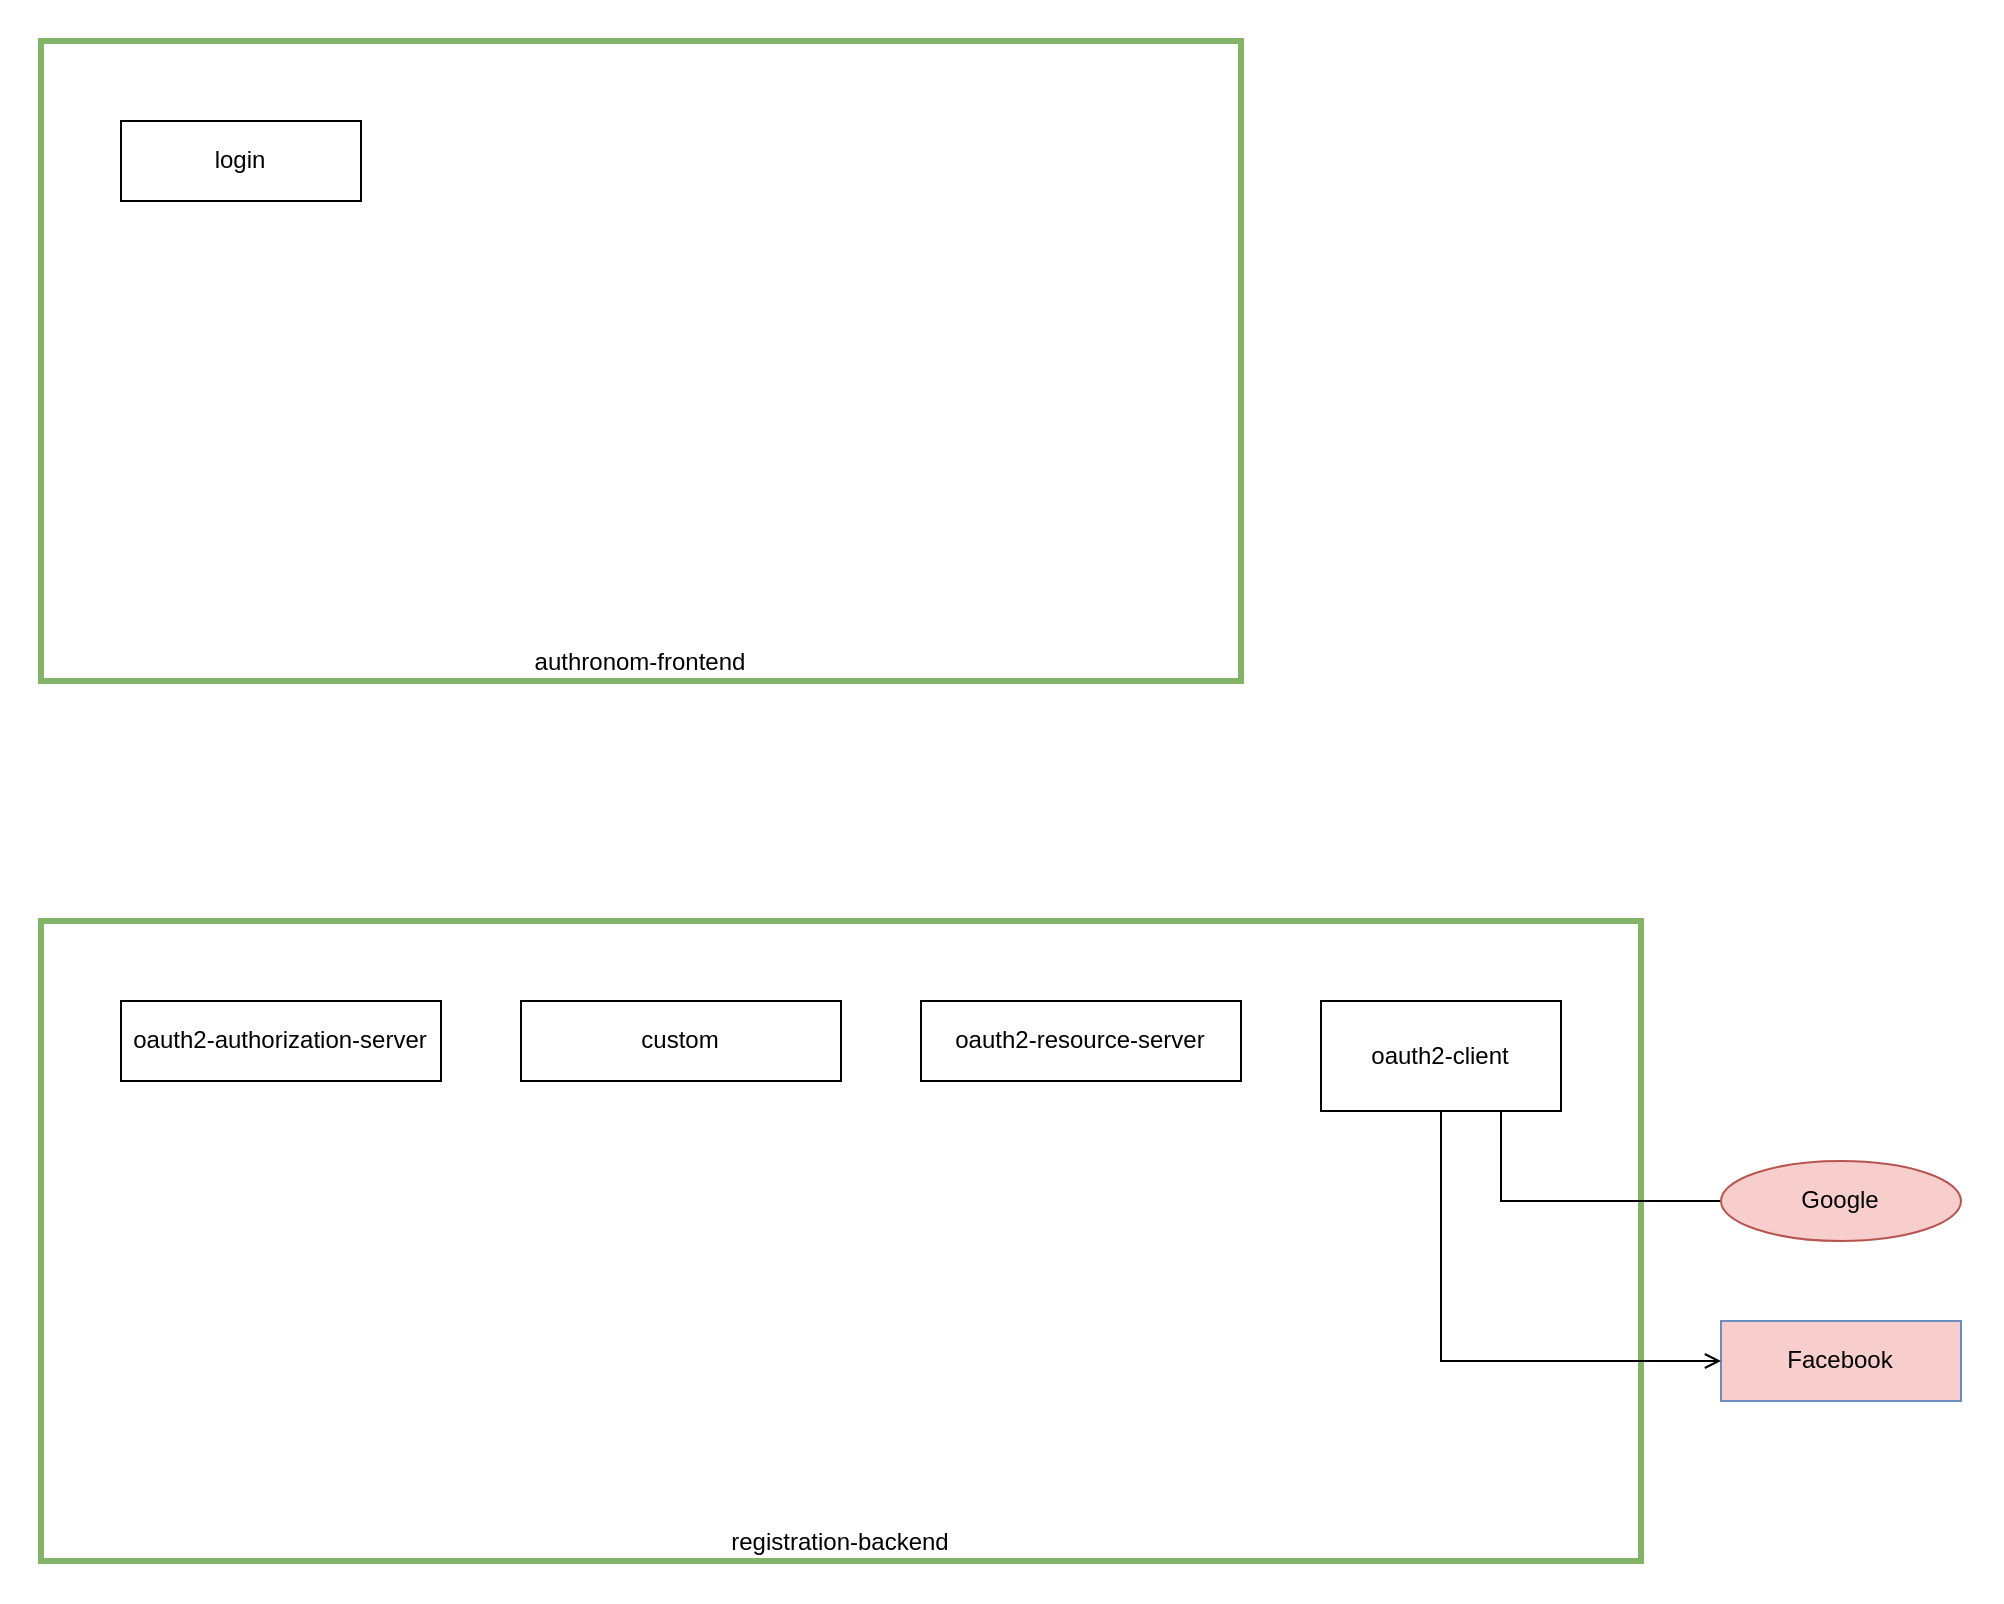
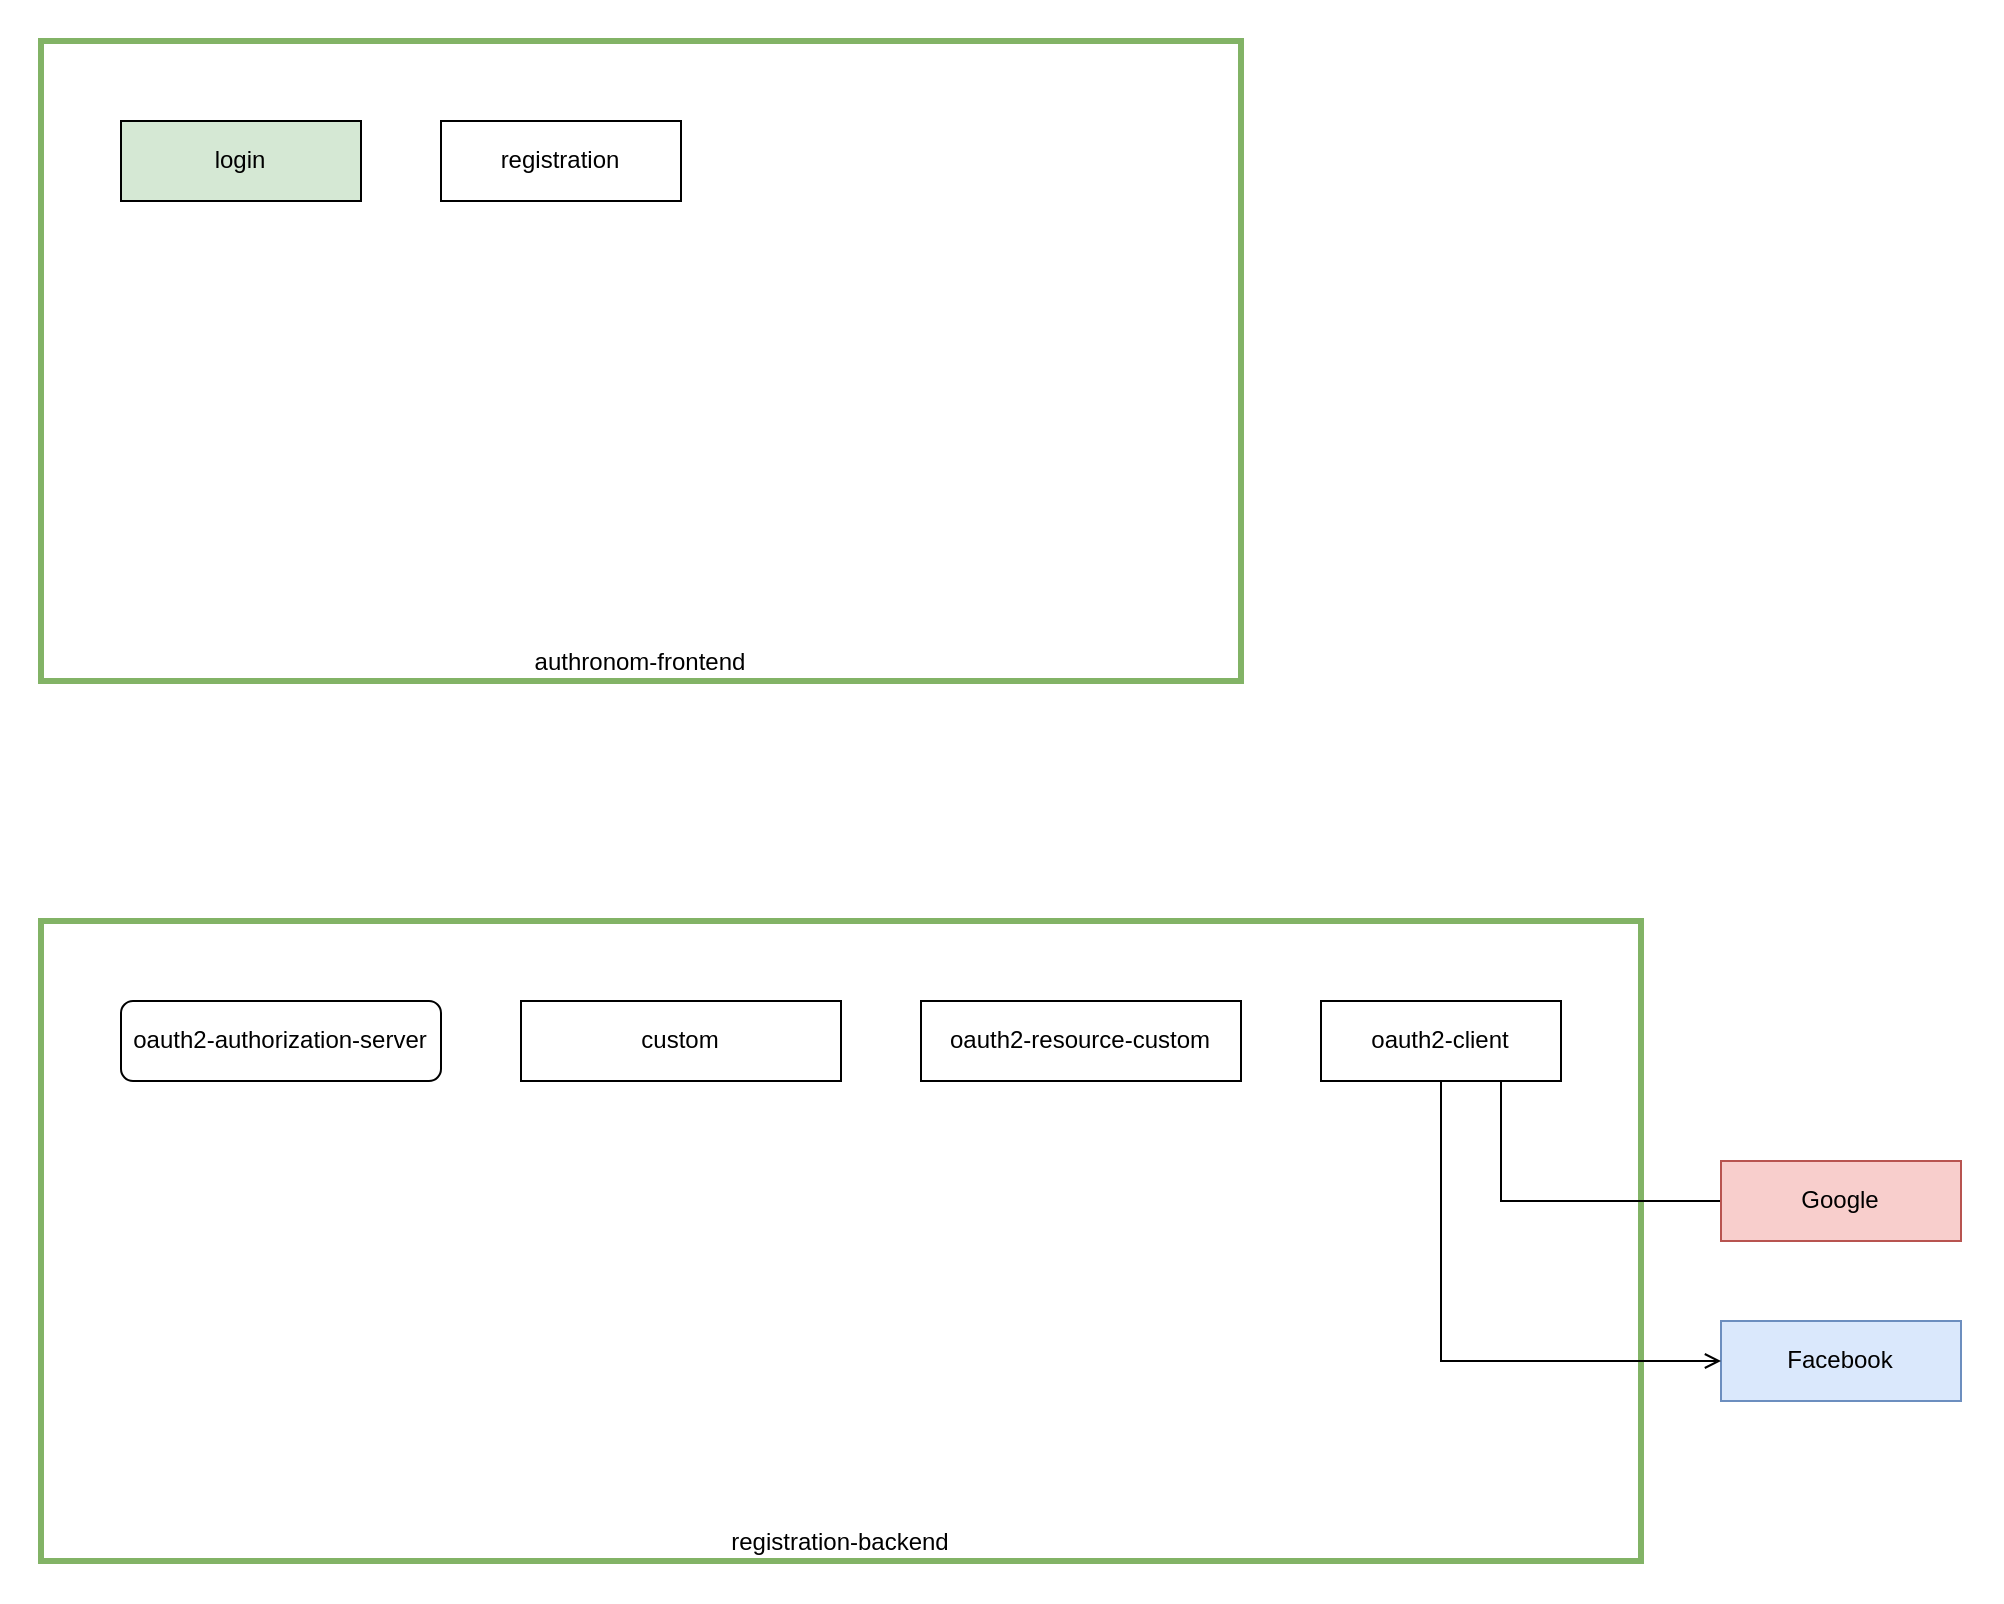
- <mxCell id="7" value="login" style="rounded=0;whiteSpace=wrap;html=1;" parent="1" vertex="1"><mxGeometry x="60" y="60" width="120" height="40" as="geometry" /></mxCell>
+ <mxCell id="7" value="login" style="rounded=0;whiteSpace=wrap;html=1;fillColor=#d5e8d4;" parent="1" vertex="1"><mxGeometry x="60" y="60" width="120" height="40" as="geometry" /></mxCell>
+ <mxCell id="9" value="registration" style="rounded=0;whiteSpace=wrap;html=1;" parent="1" vertex="1"><mxGeometry x="220" y="60" width="120" height="40" as="geometry" /></mxCell>
- <mxCell id="3" value="oauth2-authorization-server" style="rounded=0;whiteSpace=wrap;html=1;" parent="1" vertex="1"><mxGeometry x="60" y="500" width="160" height="40" as="geometry" /></mxCell>
+ <mxCell id="3" value="oauth2-authorization-server" style="whiteSpace=wrap;html=1;rounded=1;" parent="1" vertex="1"><mxGeometry x="60" y="500" width="160" height="40" as="geometry" /></mxCell>
- <mxCell id="5" value="oauth2-resource-server" style="rounded=0;whiteSpace=wrap;html=1;" parent="1" vertex="1"><mxGeometry x="460" y="500" width="160" height="40" as="geometry" /></mxCell>
+ <mxCell id="5" value="oauth2-resource-custom" style="rounded=0;whiteSpace=wrap;html=1;" parent="1" vertex="1"><mxGeometry x="460" y="500" width="160" height="40" as="geometry" /></mxCell>
- <mxCell id="11" value="oauth2-client" style="rounded=0;whiteSpace=wrap;html=1;" parent="1" vertex="1"><mxGeometry x="660" y="500" width="120" height="55" as="geometry" /></mxCell>
+ <mxCell id="11" value="oauth2-client" style="rounded=0;whiteSpace=wrap;html=1;" parent="1" vertex="1"><mxGeometry x="660" y="500" width="120" height="40" as="geometry" /></mxCell>
- <mxCell id="14" value="Google" style="ellipse;whiteSpace=wrap;html=1;fillColor=#f8cecc;strokeColor=#b85450;" parent="1" vertex="1"><mxGeometry x="860" y="580" width="120" height="40" as="geometry" /></mxCell>
+ <mxCell id="14" value="Google" style="rounded=0;whiteSpace=wrap;html=1;fillColor=#f8cecc;strokeColor=#b85450;" parent="1" vertex="1"><mxGeometry x="860" y="580" width="120" height="40" as="geometry" /></mxCell>
- <mxCell id="10" value="Facebook" style="rounded=0;whiteSpace=wrap;html=1;fillColor=#f8cecc;strokeColor=#6c8ebf;" parent="1" vertex="1"><mxGeometry x="860" y="660" width="120" height="40" as="geometry" /></mxCell>
+ <mxCell id="10" value="Facebook" style="rounded=0;whiteSpace=wrap;html=1;fillColor=#dae8fc;strokeColor=#6c8ebf;" parent="1" vertex="1"><mxGeometry x="860" y="660" width="120" height="40" as="geometry" /></mxCell>
